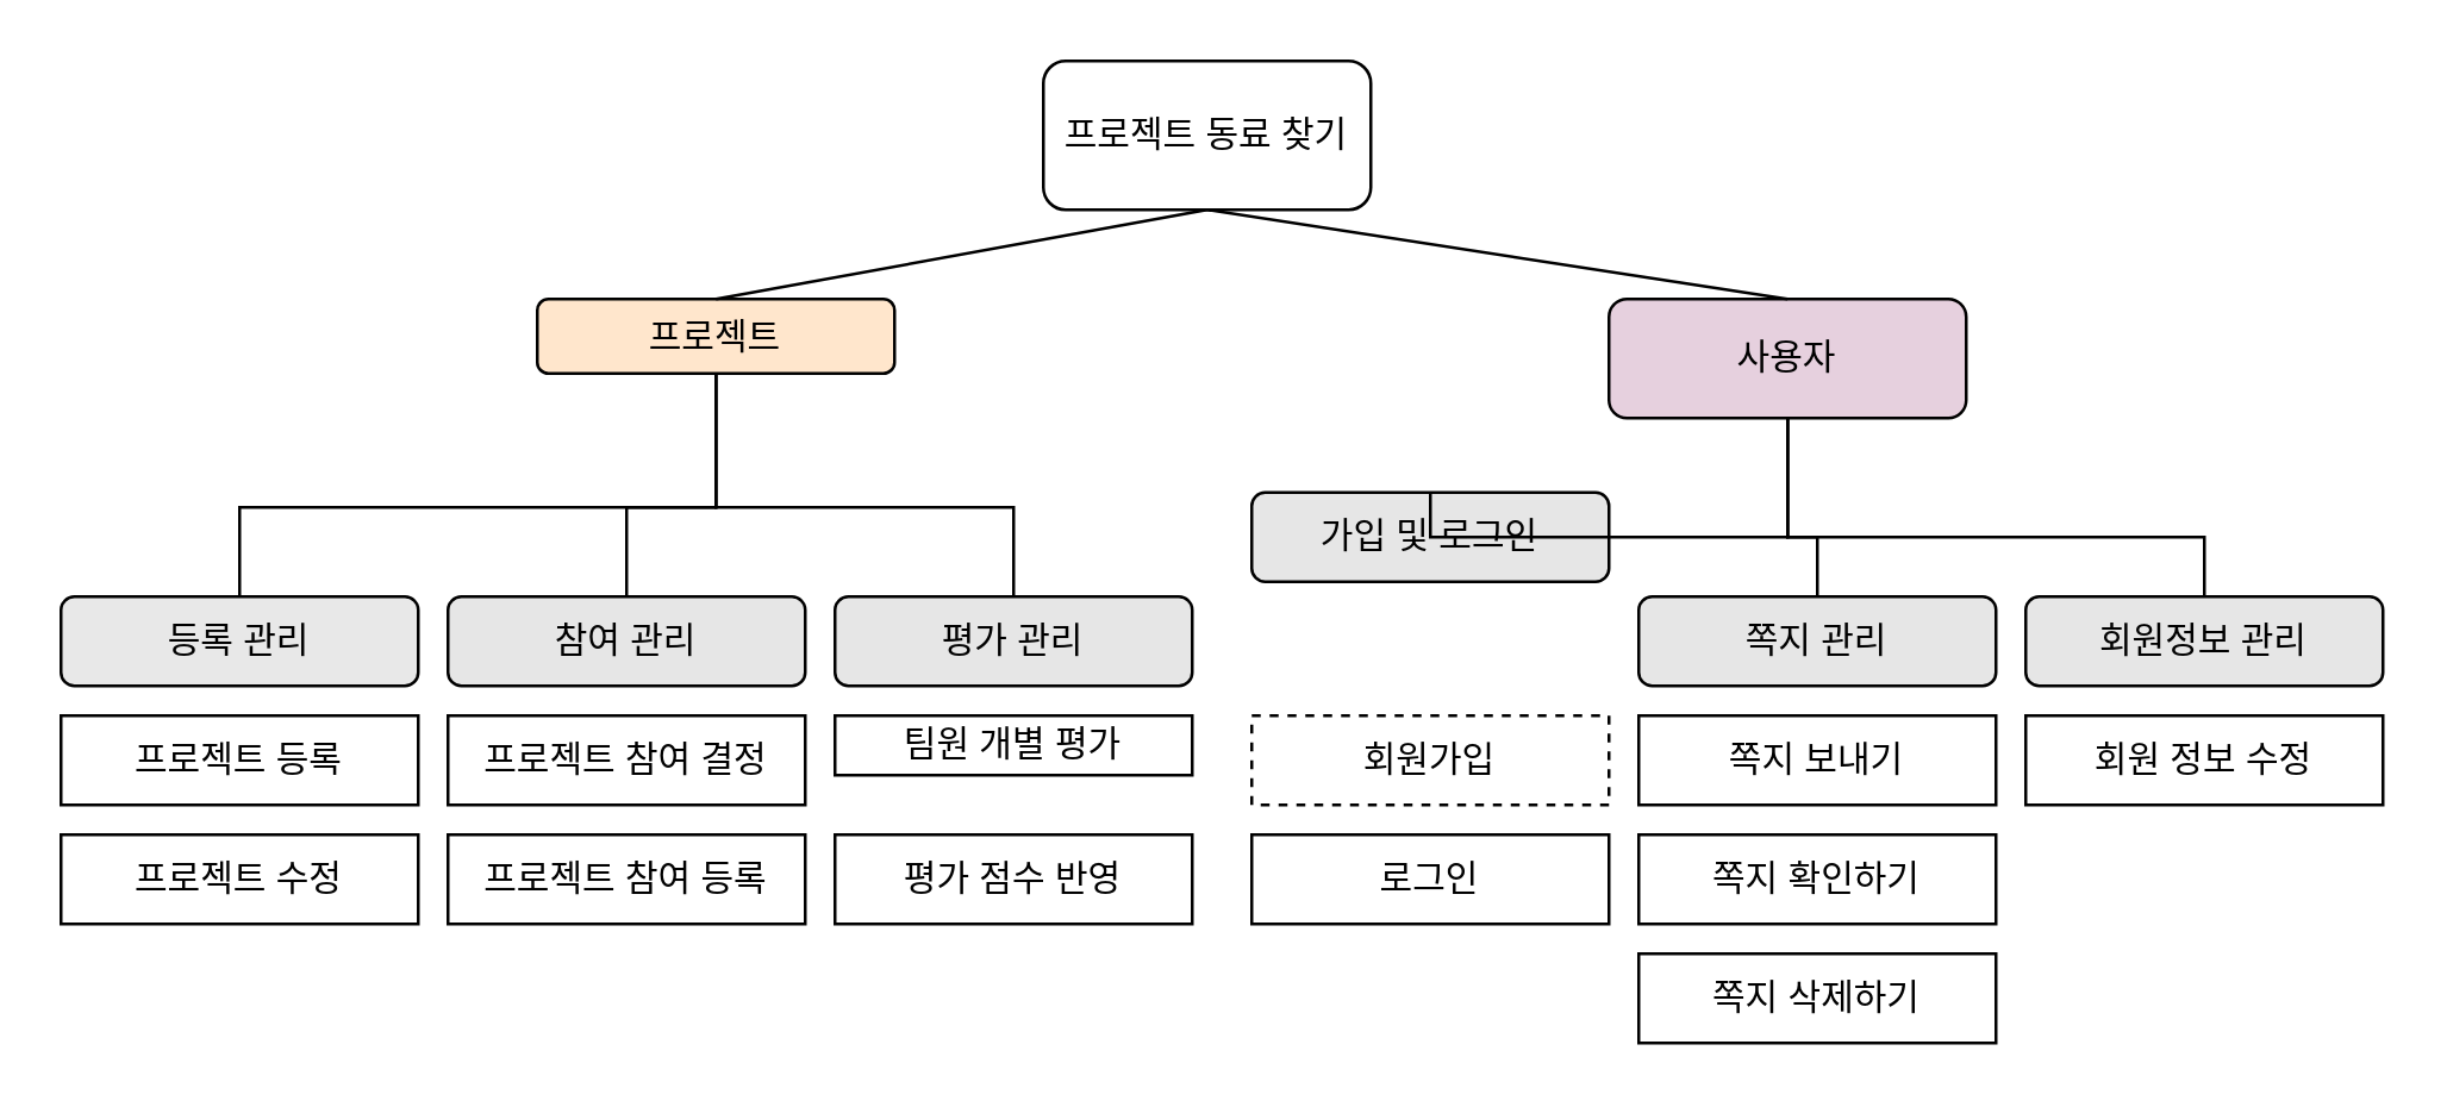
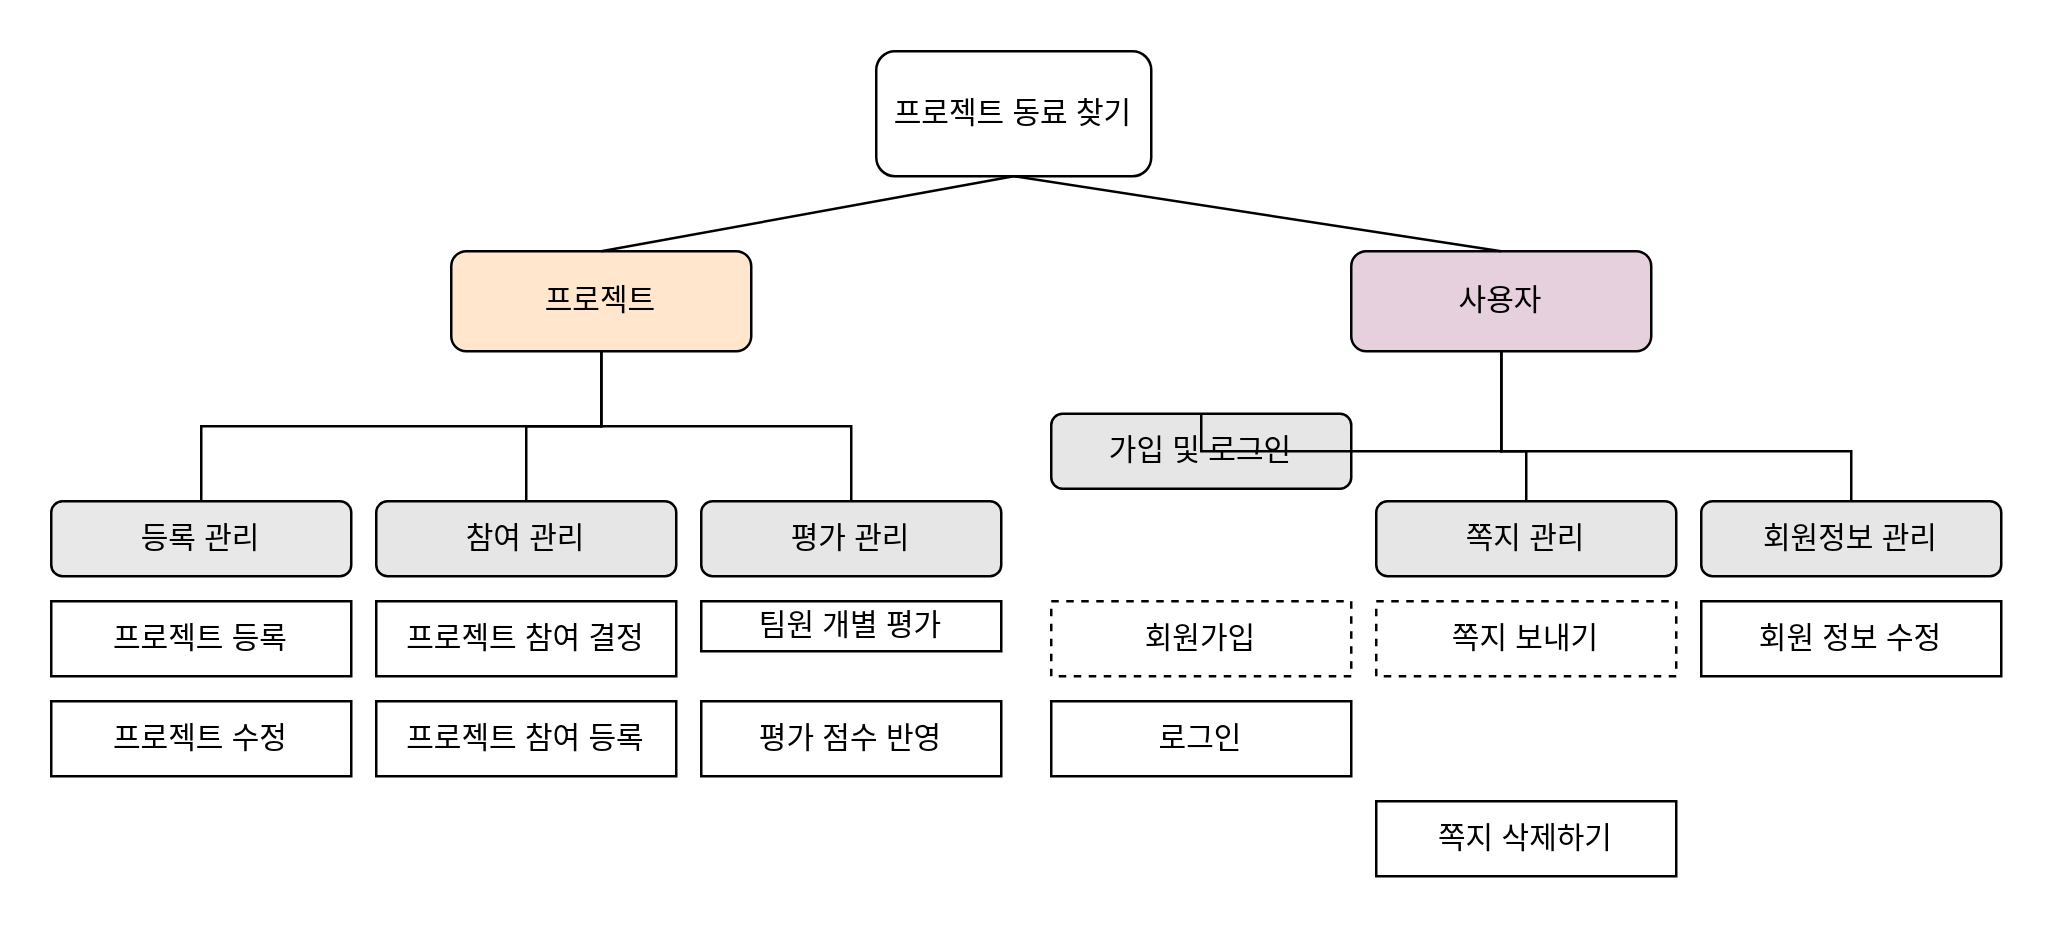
- <mxCell id="3" value="프로젝트" style="rounded=1;whiteSpace=wrap;html=1;fillColor=#FFE6CC;" vertex="1" parent="1"><mxGeometry x="180" y="100" width="120" height="25" as="geometry" /></mxCell>
+ <mxCell id="3" value="프로젝트" style="rounded=1;whiteSpace=wrap;html=1;fillColor=#FFE6CC;" vertex="1" parent="1"><mxGeometry x="180" y="100" width="120" height="40" as="geometry" /></mxCell>
- <mxCell id="18" value="쪽지 보내기" style="rounded=0;whiteSpace=wrap;html=1;" vertex="1" parent="1"><mxGeometry x="550" y="240" width="120" height="30" as="geometry" /></mxCell>
+ <mxCell id="18" value="쪽지 보내기" style="rounded=0;whiteSpace=wrap;html=1;dashed=1;" vertex="1" parent="1"><mxGeometry x="550" y="240" width="120" height="30" as="geometry" /></mxCell>
- <mxCell id="19" value="쪽지 확인하기" style="rounded=0;whiteSpace=wrap;html=1;" vertex="1" parent="1"><mxGeometry x="550" y="280" width="120" height="30" as="geometry" /></mxCell>
